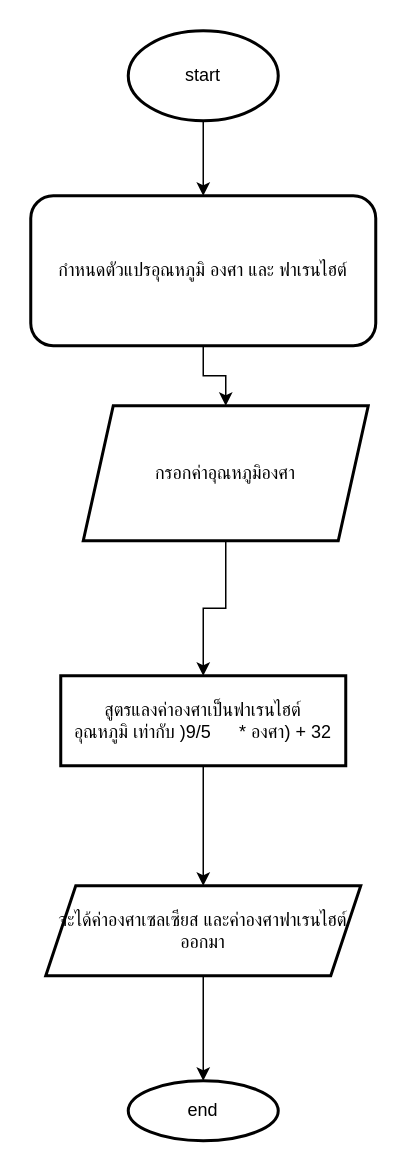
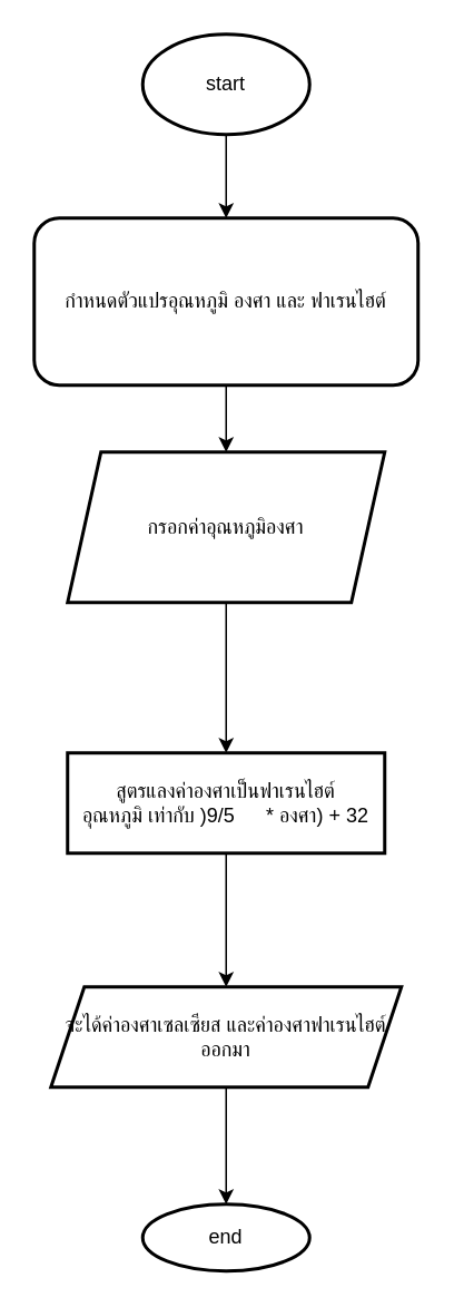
- <mxCell id="7" value="กรอกค่าอุณหภูมิองศา" style="shape=parallelogram;perimeter=parallelogramPerimeter;whiteSpace=wrap;html=1;fixedSize=1;strokeWidth=2;" vertex="1" parent="1"><mxGeometry x="55" y="270" width="190" height="90" as="geometry" /></mxCell>
+ <mxCell id="7" value="กรอกค่าอุณหภูมิองศา" style="shape=parallelogram;perimeter=parallelogramPerimeter;whiteSpace=wrap;html=1;fixedSize=1;strokeWidth=2;" vertex="1" parent="1"><mxGeometry x="40" y="270" width="190" height="90" as="geometry" /></mxCell>
